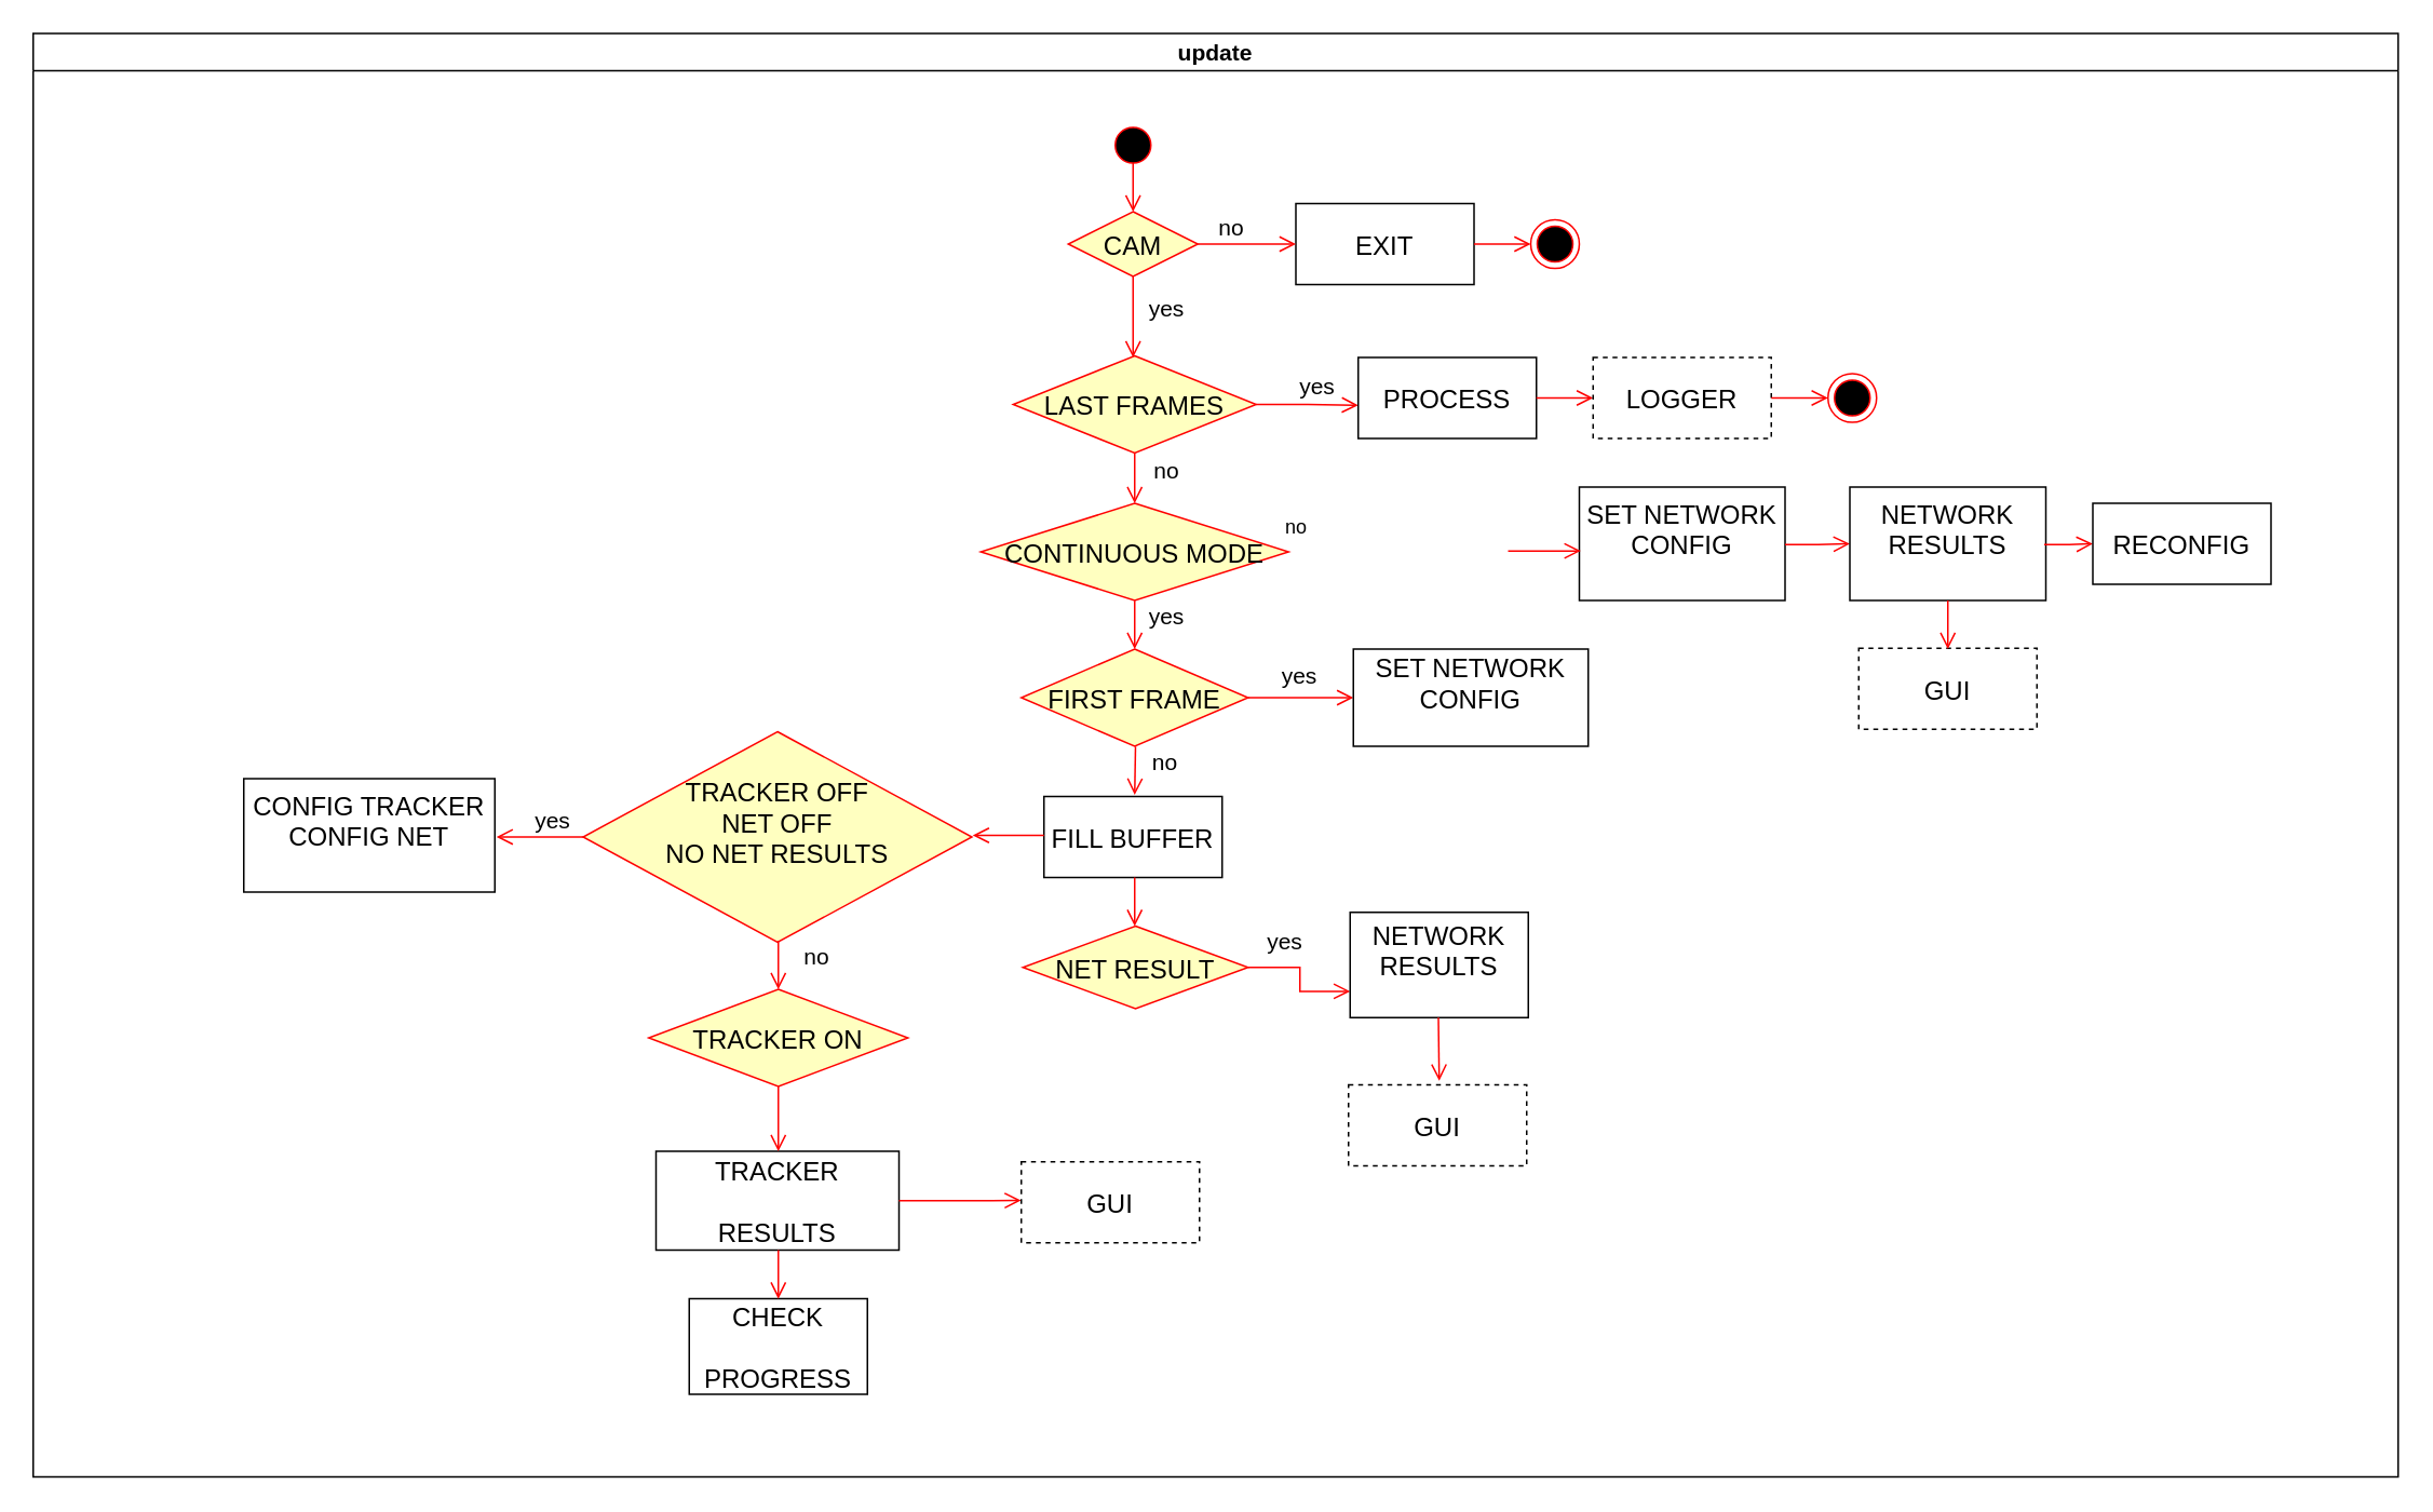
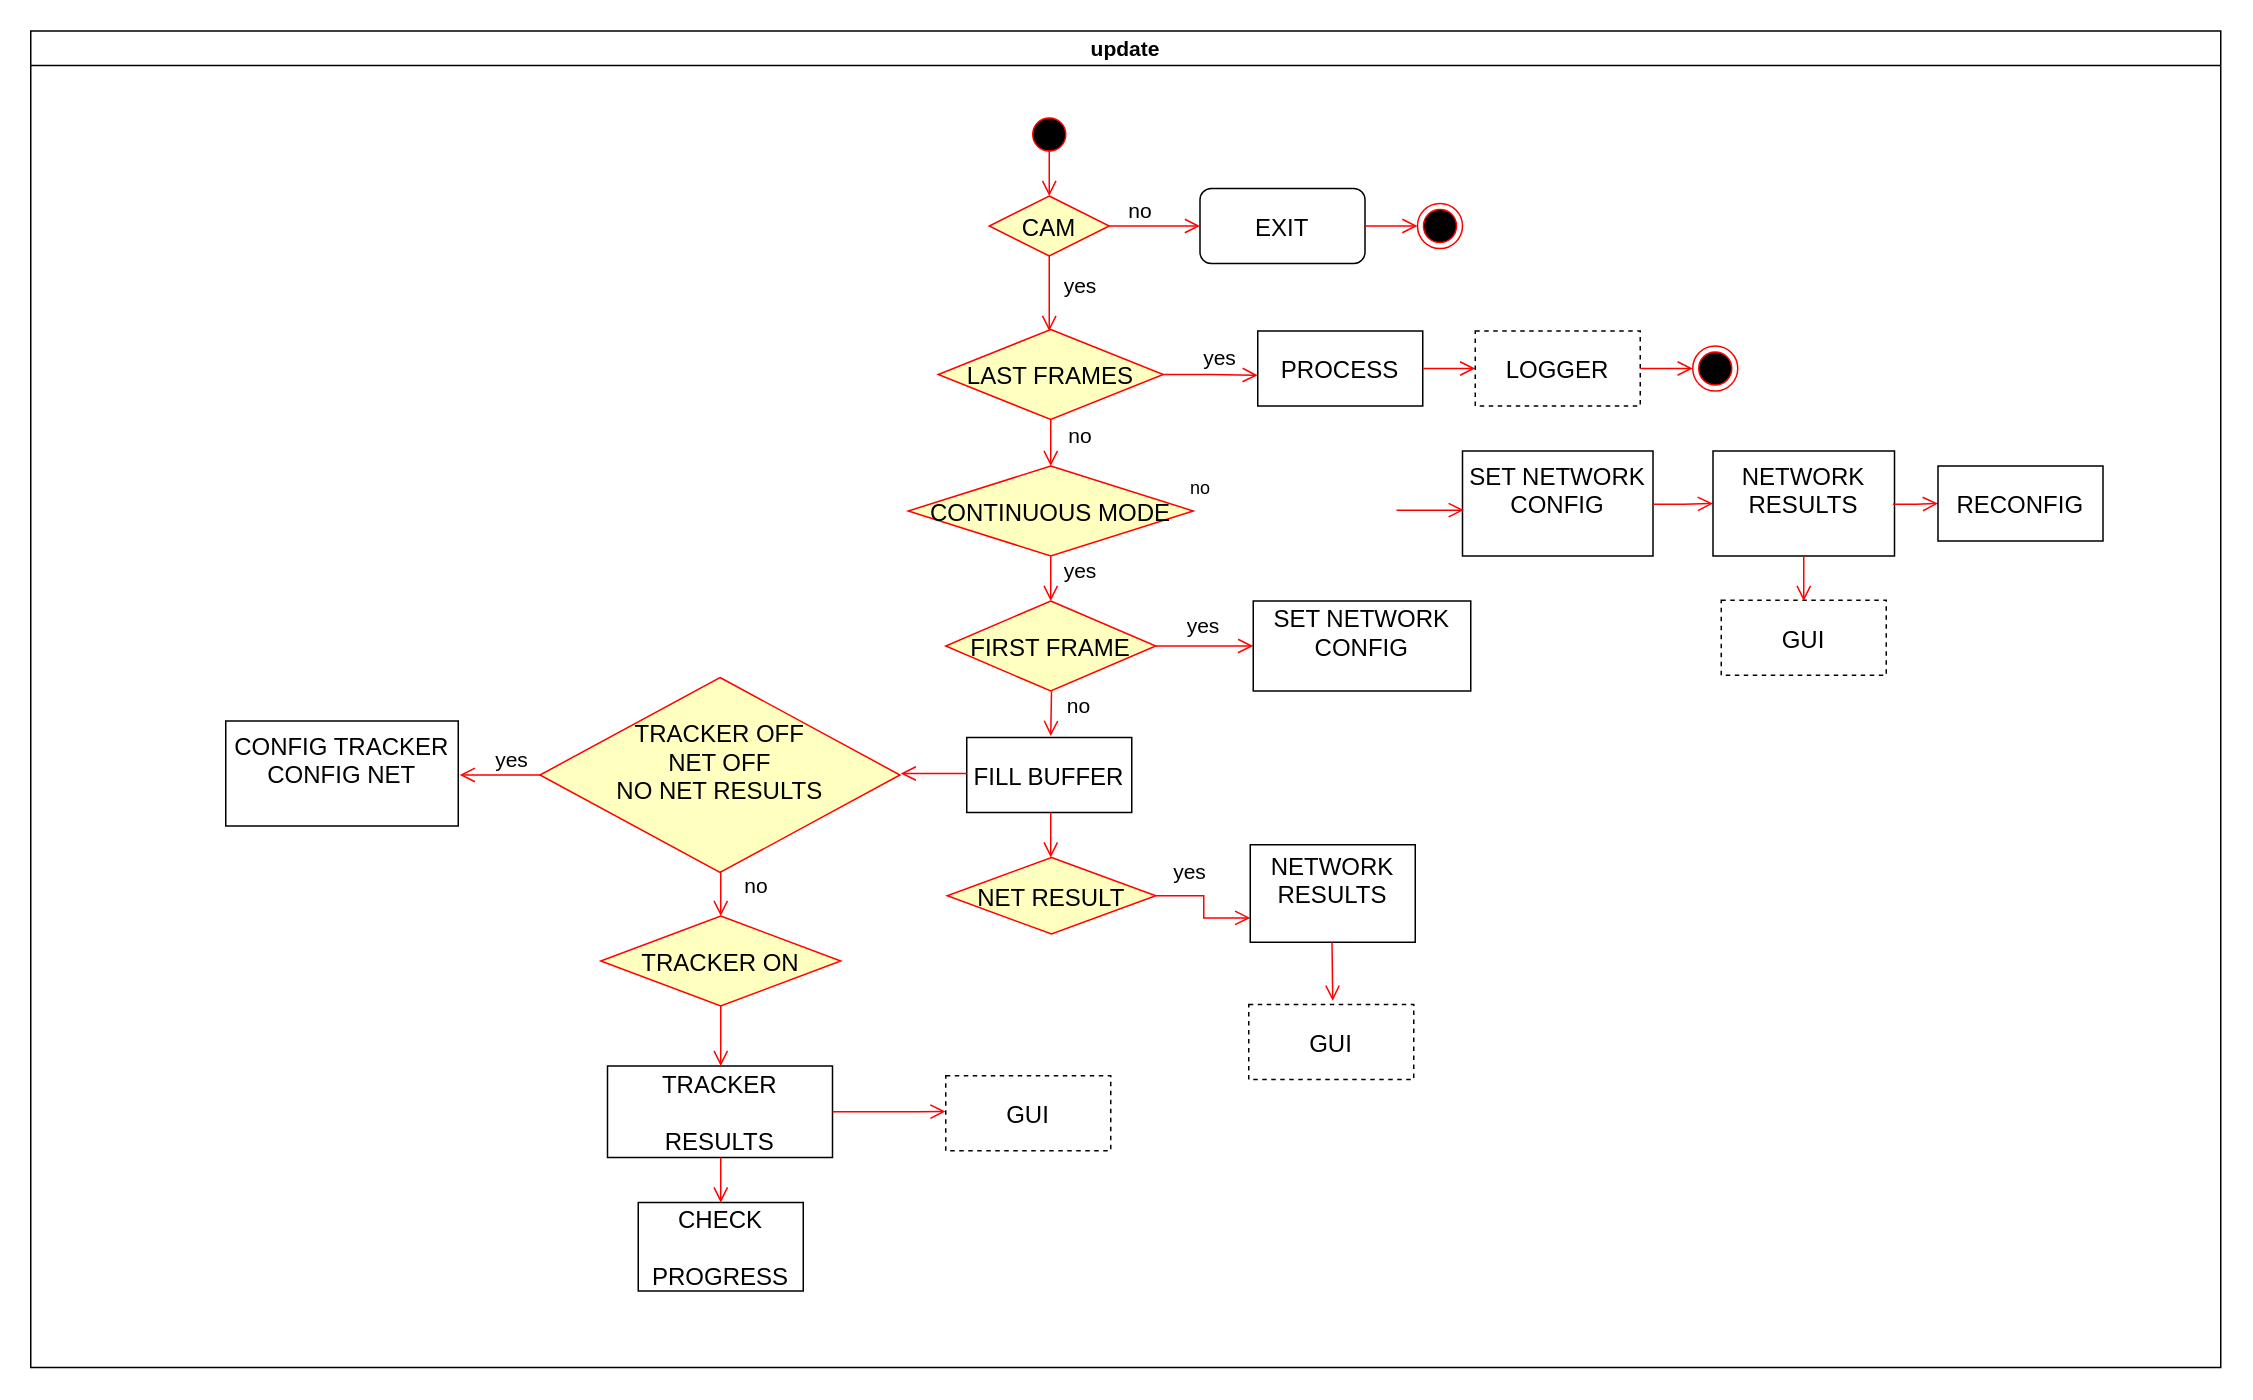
- <mxCell id="7" value="EXIT" style="fontSize=16;" parent="2" vertex="1"><mxGeometry x="779.5" y="105" width="110" height="50" as="geometry" /></mxCell>
+ <mxCell id="7" value="EXIT" style="fontSize=16;rounded=1;" parent="2" vertex="1"><mxGeometry x="779.5" y="105" width="110" height="50" as="geometry" /></mxCell>
